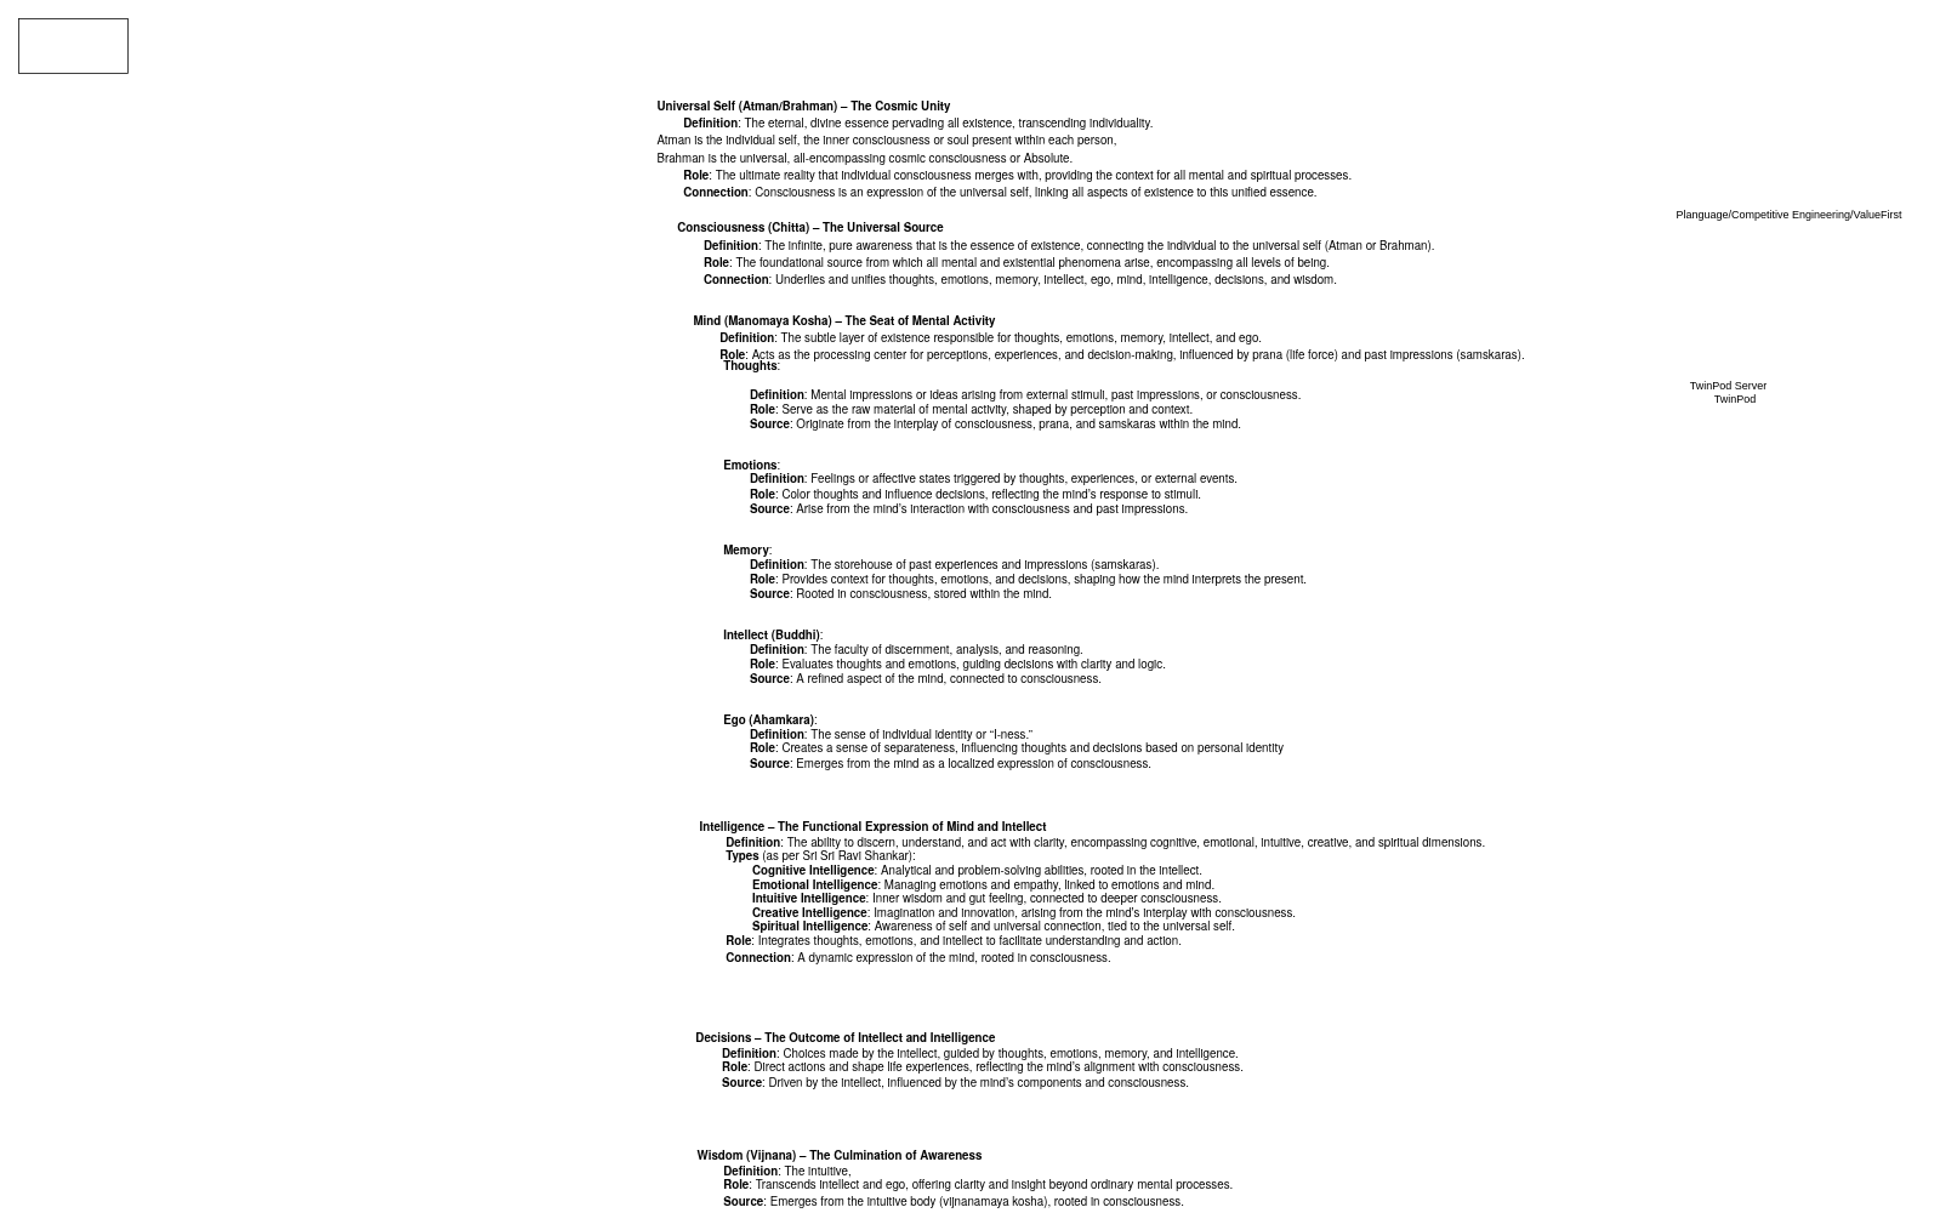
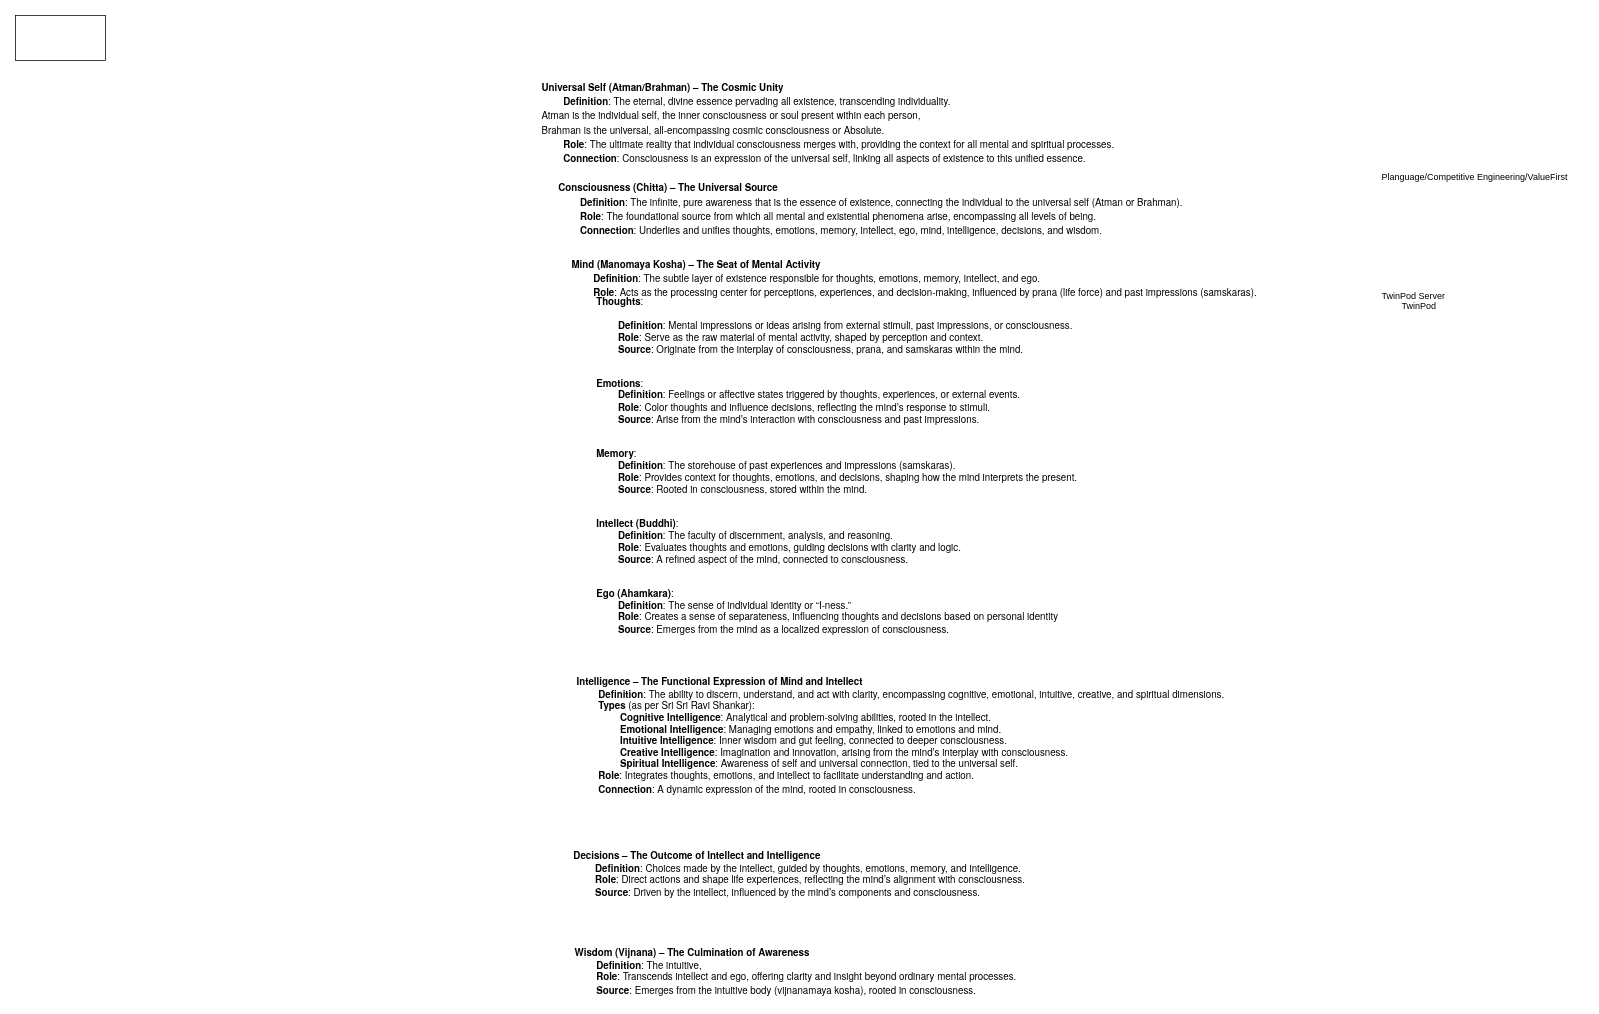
- <mxCell id="12" value="&lt;div&gt;TwinPod Server&lt;/div&gt;&lt;div&gt;&lt;span style=&quot;white-space: pre;&quot;&gt;&#09;TwinPod&lt;/span&gt;&lt;br&gt;&lt;/div&gt;&lt;div&gt;&lt;span style=&quot;white-space: pre;&quot;&gt;&#09;&lt;/span&gt;&lt;br&gt;&lt;div&gt;&lt;span style=&quot;white-space: pre;&quot;&gt;&#09;&lt;/span&gt;&lt;br&gt;&lt;/div&gt;&lt;/div&gt;" style="text;html=1;align=left;verticalAlign=middle;resizable=0;points=[];autosize=1;strokeColor=none;fillColor=none;" vertex="1" parent="1"><mxGeometry x="1855" y="410" width="110" height="70" as="geometry" /></mxCell>
+ <mxCell id="12" value="&lt;div&gt;TwinPod Server&lt;/div&gt;&lt;div&gt;&lt;span style=&quot;white-space: pre;&quot;&gt;&#09;TwinPod&lt;/span&gt;&lt;br&gt;&lt;/div&gt;&lt;div&gt;&lt;span style=&quot;white-space: pre;&quot;&gt;&#09;&lt;/span&gt;&lt;br&gt;&lt;div&gt;&lt;span style=&quot;white-space: pre;&quot;&gt;&#09;&lt;/span&gt;&lt;br&gt;&lt;/div&gt;&lt;/div&gt;" style="text;html=1;align=left;verticalAlign=middle;resizable=0;points=[];autosize=1;strokeColor=none;fillColor=none;" vertex="1" parent="1"><mxGeometry x="1840" y="380" width="110" height="70" as="geometry" /></mxCell>
